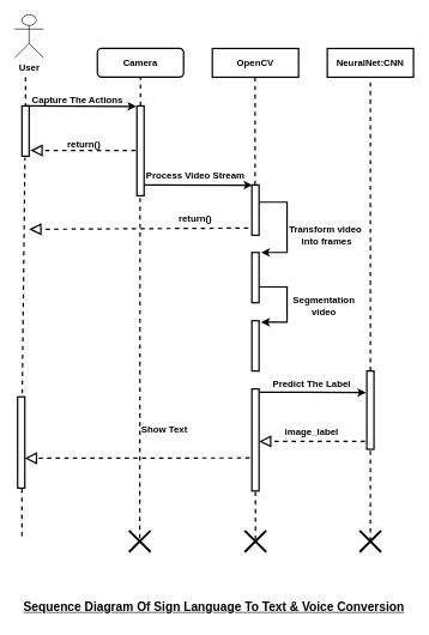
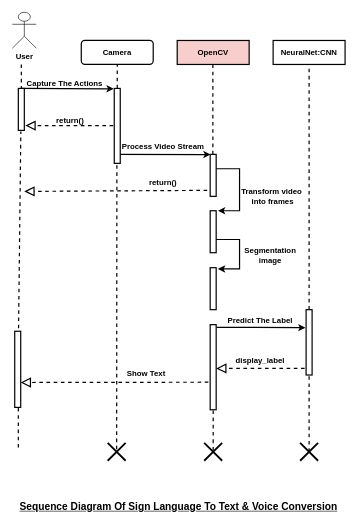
- <mxCell id="16" value="OpenCV" style="rounded=0;whiteSpace=wrap;html=1;strokeWidth=2;fontStyle=1;fontSize=13;" vertex="1" parent="1"><mxGeometry x="295" y="67" width="120" height="40" as="geometry" /></mxCell>
+ <mxCell id="16" value="OpenCV" style="rounded=0;whiteSpace=wrap;html=1;strokeWidth=2;fontStyle=1;fontSize=13;fillColor=#f8cecc;" vertex="1" parent="1"><mxGeometry x="295" y="67" width="120" height="40" as="geometry" /></mxCell>
- <mxCell id="26" value="Segmentation&lt;br&gt;video" style="text;html=1;align=center;verticalAlign=middle;resizable=0;points=[];autosize=1;strokeColor=none;fillColor=none;fontSize=13;fontStyle=1" vertex="1" parent="1"><mxGeometry x="398" y="403" width="104" height="43" as="geometry" /></mxCell>
+ <mxCell id="26" value="Segmentation&lt;br&gt;image" style="text;html=1;align=center;verticalAlign=middle;resizable=0;points=[];autosize=1;strokeColor=none;fillColor=none;fontSize=13;fontStyle=1" vertex="1" parent="1"><mxGeometry x="398" y="403" width="104" height="43" as="geometry" /></mxCell>
- <mxCell id="42" value="Show Text" style="text;html=1;align=center;verticalAlign=middle;resizable=0;points=[];autosize=1;strokeColor=none;fillColor=none;fontSize=13;fontFamily=Helvetica;fontColor=default;strokeWidth=2;fontStyle=1" vertex="1" parent="1"><mxGeometry x="187" y="583" width="82" height="28" as="geometry" /></mxCell>
+ <mxCell id="42" value="Show Text" style="text;html=1;align=center;verticalAlign=middle;resizable=0;points=[];autosize=1;strokeColor=none;fillColor=none;fontSize=13;fontFamily=Helvetica;fontColor=default;strokeWidth=2;fontStyle=1" vertex="1" parent="1"><mxGeometry x="202" y="608" width="82" height="28" as="geometry" /></mxCell>
- <mxCell id="38" value="&lt;b&gt;&lt;font style=&quot;font-size: 13px;&quot;&gt;image_label&lt;/font&gt;&lt;/b&gt;" style="text;html=1;align=center;verticalAlign=middle;resizable=0;points=[];autosize=1;strokeColor=none;fillColor=none;" vertex="1" parent="1"><mxGeometry x="383" y="587" width="100" height="28" as="geometry" /></mxCell>
+ <mxCell id="38" value="&lt;b&gt;&lt;font style=&quot;font-size: 13px;&quot;&gt;display_label&lt;/font&gt;&lt;/b&gt;" style="text;html=1;align=center;verticalAlign=middle;resizable=0;points=[];autosize=1;strokeColor=none;fillColor=none;" vertex="1" parent="1"><mxGeometry x="383" y="587" width="100" height="28" as="geometry" /></mxCell>
